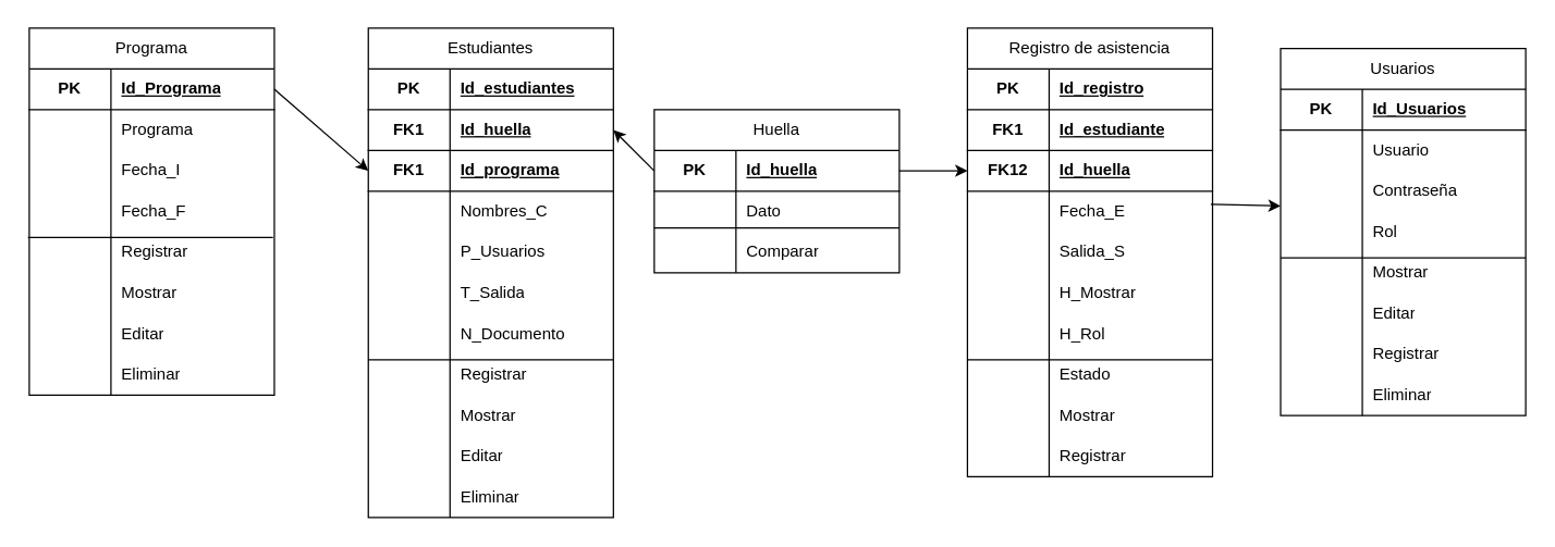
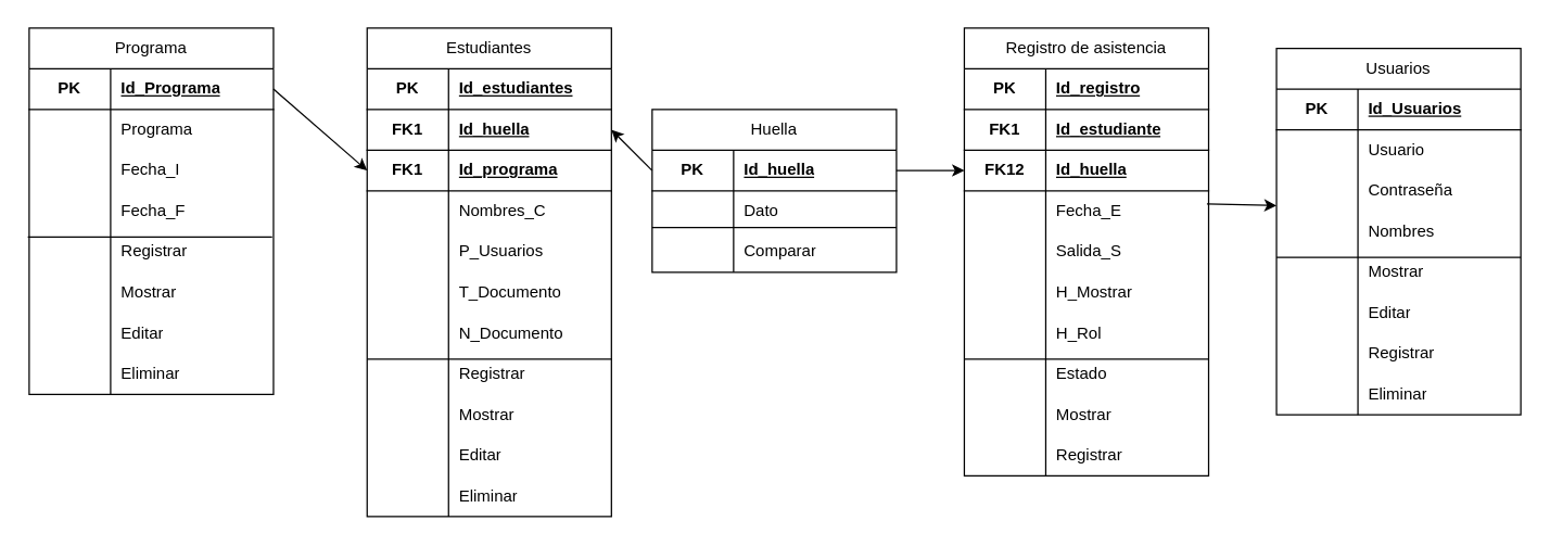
- <mxCell id="14" value="Rol" style="shape=partialRectangle;connectable=0;fillColor=none;top=0;left=0;bottom=0;right=0;align=left;spacingLeft=6;overflow=hidden;html=1;whiteSpace=wrap;" parent="12" vertex="1"><mxGeometry x="60" width="120" height="30" as="geometry"><mxRectangle width="120" height="30" as="alternateBounds" /></mxGeometry></mxCell>
+ <mxCell id="14" value="Nombres" style="shape=partialRectangle;connectable=0;fillColor=none;top=0;left=0;bottom=0;right=0;align=left;spacingLeft=6;overflow=hidden;html=1;whiteSpace=wrap;" parent="12" vertex="1"><mxGeometry x="60" width="120" height="30" as="geometry"><mxRectangle width="120" height="30" as="alternateBounds" /></mxGeometry></mxCell>
- <mxCell id="90" value="T_Salida" style="shape=partialRectangle;connectable=0;fillColor=none;top=0;left=0;bottom=0;right=0;align=left;spacingLeft=6;overflow=hidden;html=1;whiteSpace=wrap;" vertex="1" parent="88"><mxGeometry x="60" width="120" height="30" as="geometry"><mxRectangle width="120" height="30" as="alternateBounds" /></mxGeometry></mxCell>
+ <mxCell id="90" value="T_Documento" style="shape=partialRectangle;connectable=0;fillColor=none;top=0;left=0;bottom=0;right=0;align=left;spacingLeft=6;overflow=hidden;html=1;whiteSpace=wrap;" vertex="1" parent="88"><mxGeometry x="60" width="120" height="30" as="geometry"><mxRectangle width="120" height="30" as="alternateBounds" /></mxGeometry></mxCell>
